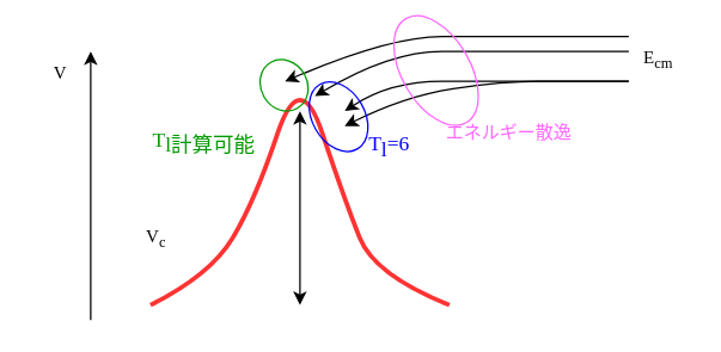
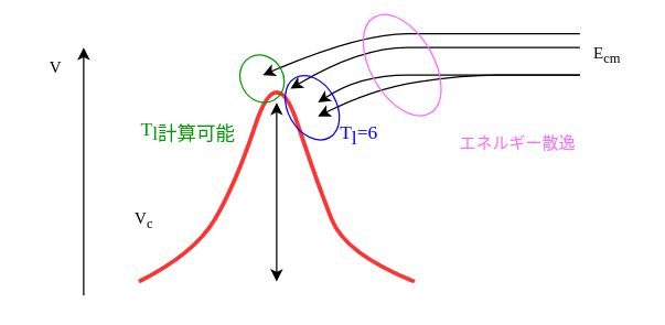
- <mxCell id="17" value="エネルギー散逸" style="text;html=1;strokeColor=none;fillColor=none;align=center;verticalAlign=middle;whiteSpace=wrap;rounded=0;fontColor=#FF66FF;fontFamily=Times New Roman;fontSize=12;" vertex="1" parent="1"><mxGeometry x="290" y="70" width="100" height="30" as="geometry" /></mxCell>
+ <mxCell id="17" value="エネルギー散逸" style="text;html=1;strokeColor=none;fillColor=none;align=center;verticalAlign=middle;whiteSpace=wrap;rounded=0;fontColor=#FF66FF;fontFamily=Times New Roman;fontSize=12;" vertex="1" parent="1"><mxGeometry x="325" y="85" width="100" height="30" as="geometry" /></mxCell>
